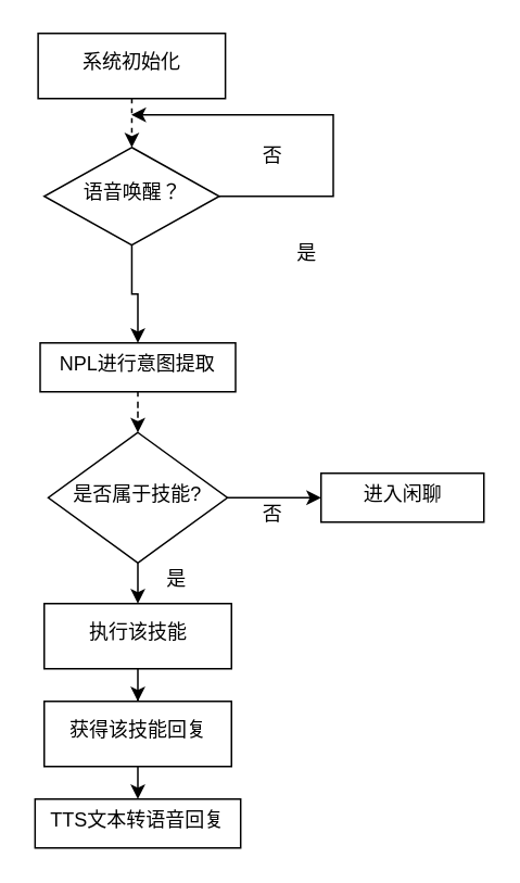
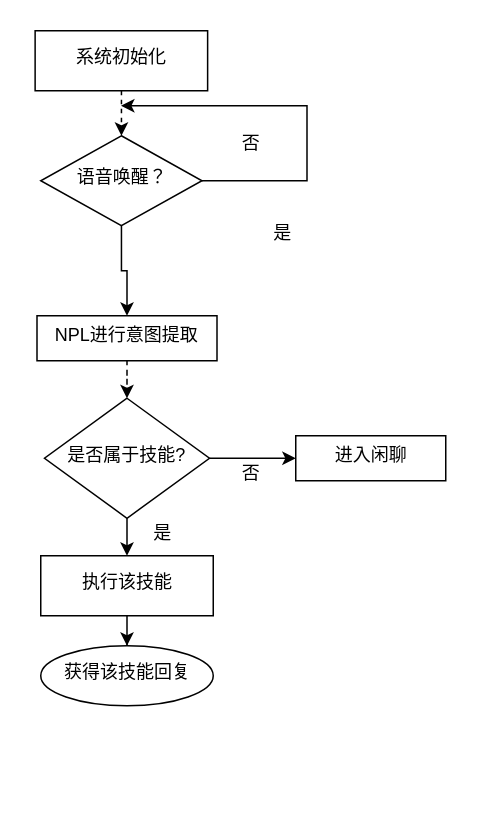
- <mxCell id="18" value="获得该技能回复" style="whiteSpace=wrap;html=1;shadow=0;strokeWidth=1;spacing=6;spacingTop=-4;" parent="1" vertex="1"><mxGeometry x="26.5" y="430" width="115" height="40" as="geometry" /></mxCell>
+ <mxCell id="18" value="获得该技能回复" style="ellipse;whiteSpace=wrap;html=1;shadow=0;strokeWidth=1;spacing=6;spacingTop=-4;" parent="1" vertex="1"><mxGeometry x="26.5" y="430" width="115" height="40" as="geometry" /></mxCell>
- <mxCell id="17" value="" style="edgeStyle=orthogonalEdgeStyle;rounded=0;orthogonalLoop=1;jettySize=auto;html=1;" parent="1" source="18" target="19" edge="1"><mxGeometry relative="1" as="geometry" /></mxCell>
- <mxCell id="19" value="TTS文本转语音回复" style="whiteSpace=wrap;html=1;shadow=0;strokeWidth=1;spacing=6;spacingTop=-4;" parent="1" vertex="1"><mxGeometry x="20.88" y="490" width="126.25" height="30" as="geometry" /></mxCell>
